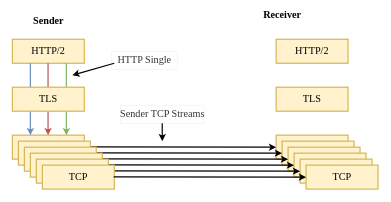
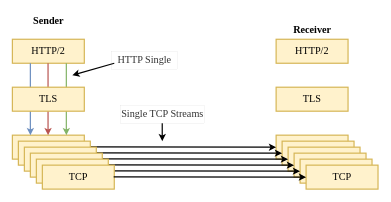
- <mxCell id="12" value="&lt;span style=&quot;font-size: 17px;&quot;&gt;&lt;b style=&quot;font-size: 17px;&quot;&gt;Receiver&lt;/b&gt;&lt;/span&gt;" style="text;html=1;align=center;verticalAlign=middle;resizable=0;points=[];autosize=1;strokeColor=none;fillColor=none;fontFamily=Ubuntu Condensed;fontSource=https%3A%2F%2Ffonts.googleapis.com%2Fcss%3Ffamily%3DUbuntu%2BCondensed;fontSize=17;" parent="1" vertex="1"><mxGeometry x="430" y="10" width="80" height="30" as="geometry" /></mxCell>
+ <mxCell id="12" value="&lt;span style=&quot;font-size: 17px;&quot;&gt;&lt;b style=&quot;font-size: 17px;&quot;&gt;Receiver&lt;/b&gt;&lt;/span&gt;" style="text;html=1;align=center;verticalAlign=middle;resizable=0;points=[];autosize=1;strokeColor=none;fillColor=none;fontFamily=Ubuntu Condensed;fontSource=https%3A%2F%2Ffonts.googleapis.com%2Fcss%3Ffamily%3DUbuntu%2BCondensed;fontSize=17;" parent="1" vertex="1"><mxGeometry x="480" y="35" width="80" height="30" as="geometry" /></mxCell>
- <mxCell id="32" value="Sender TCP Streams" style="text;html=1;align=center;verticalAlign=middle;resizable=0;points=[];autosize=1;strokeColor=#666666;fillColor=none;fontSize=17;fontColor=#333333;strokeWidth=0;fontStyle=0;fontFamily=Ubuntu Condensed;fontSource=https%3A%2F%2Ffonts.googleapis.com%2Fcss%3Ffamily%3DUbuntu%2BCondensed;" vertex="1" parent="1"><mxGeometry x="200" y="175" width="140" height="30" as="geometry" /></mxCell>
+ <mxCell id="32" value="Single TCP Streams" style="text;html=1;align=center;verticalAlign=middle;resizable=0;points=[];autosize=1;strokeColor=#666666;fillColor=none;fontSize=17;fontColor=#333333;strokeWidth=0;fontStyle=0;fontFamily=Ubuntu Condensed;fontSource=https%3A%2F%2Ffonts.googleapis.com%2Fcss%3Ffamily%3DUbuntu%2BCondensed;" vertex="1" parent="1"><mxGeometry x="200" y="175" width="140" height="30" as="geometry" /></mxCell>
